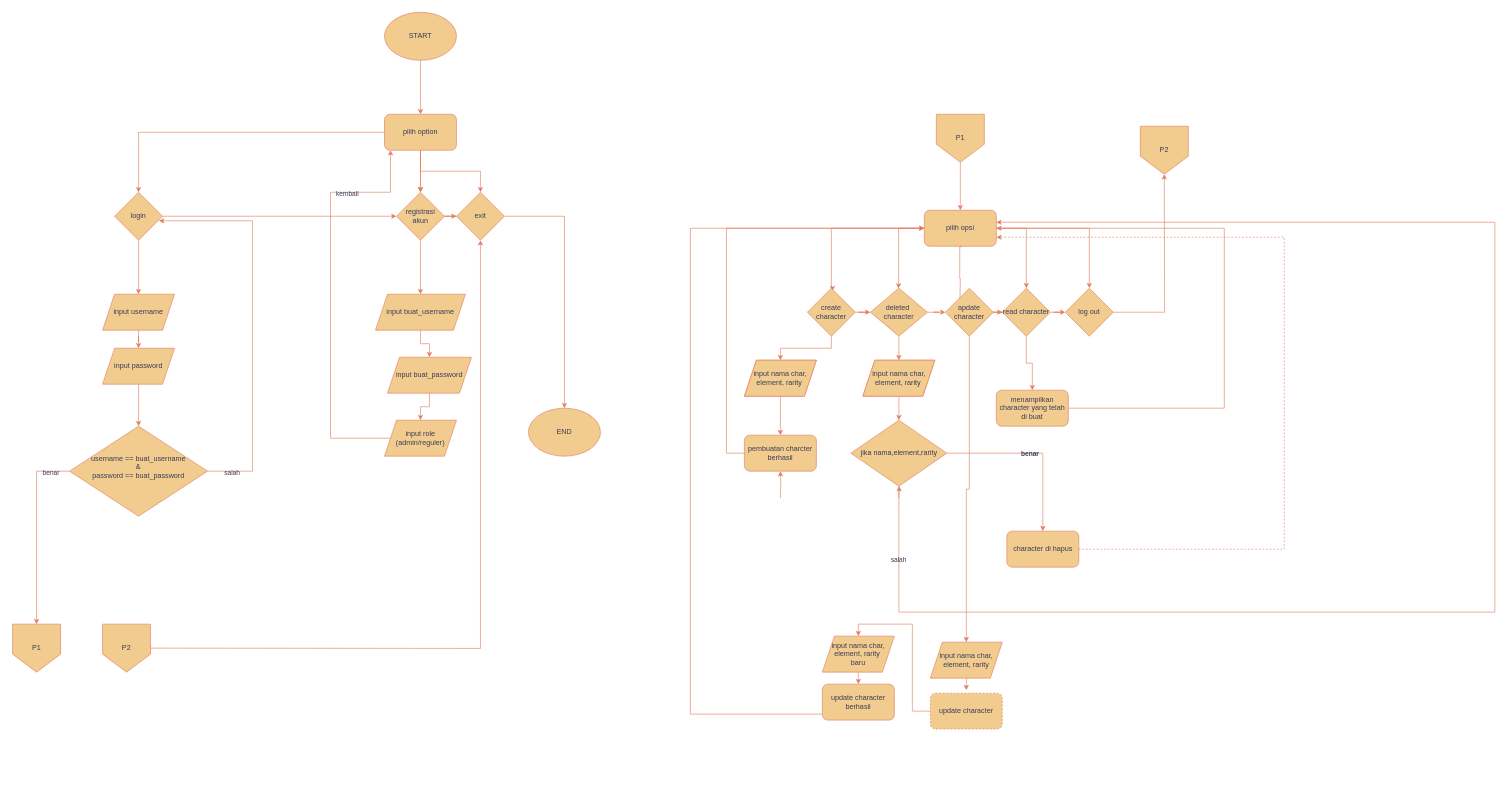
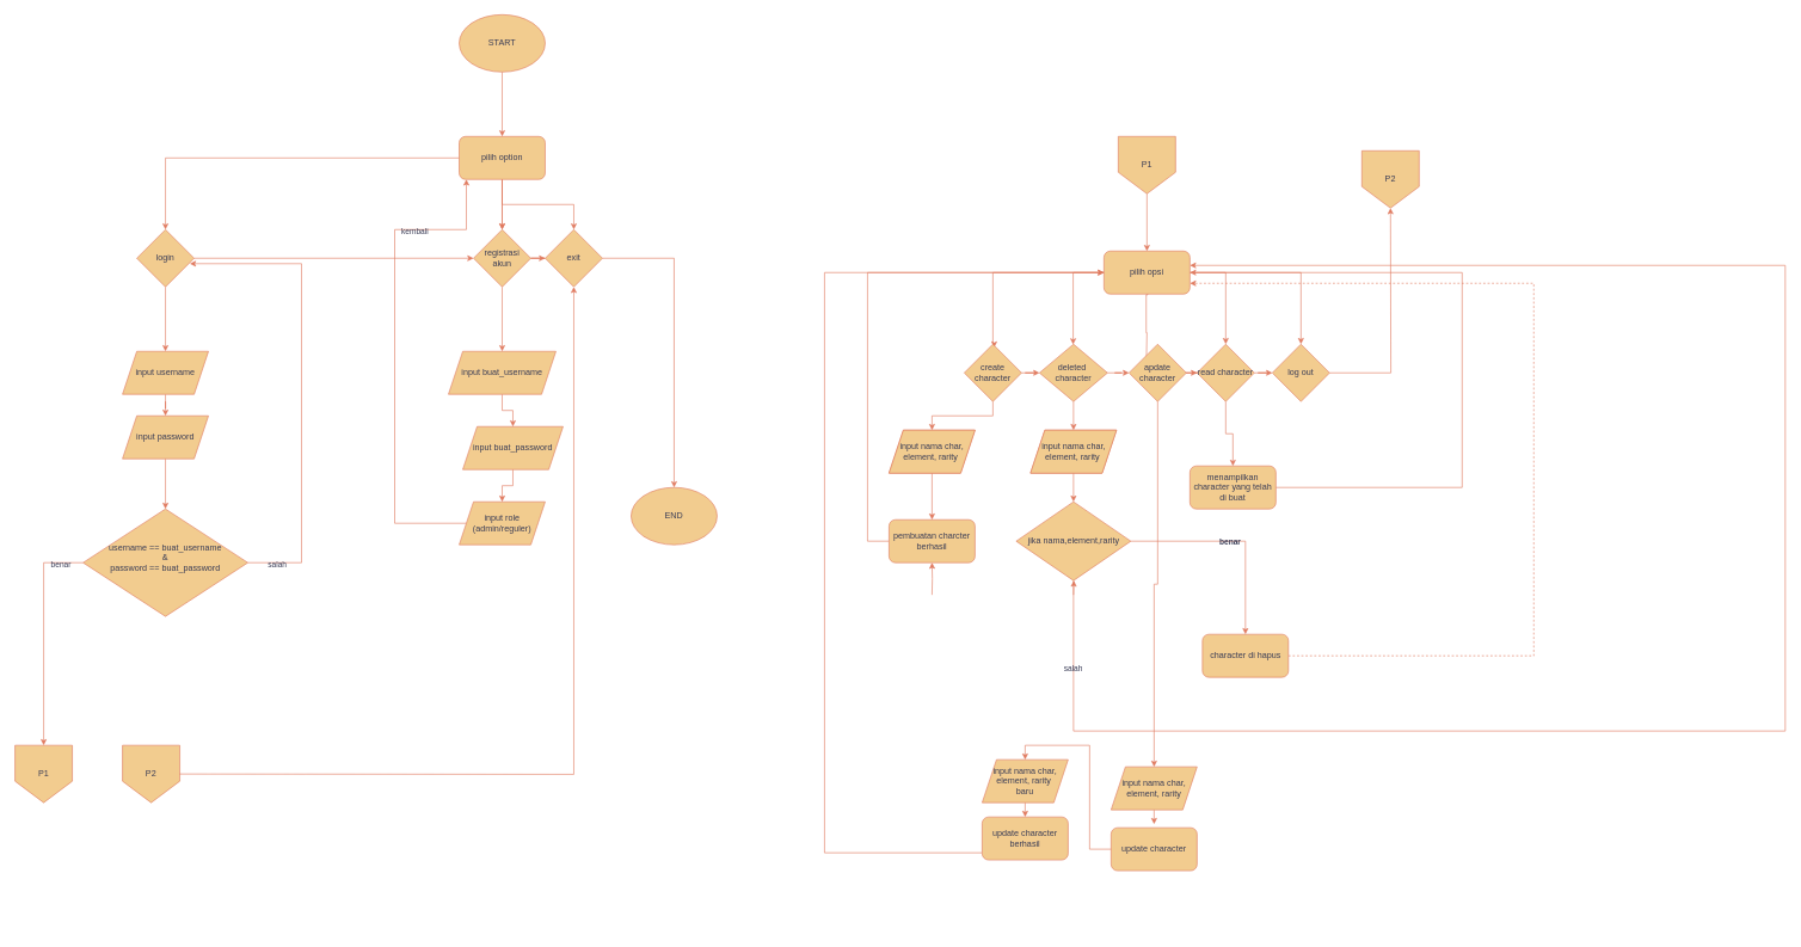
- <mxCell id="73" value="update character" style="rounded=1;whiteSpace=wrap;html=1;labelBackgroundColor=none;fillColor=#F2CC8F;strokeColor=#E07A5F;fontColor=#393C56;dashed=1;" parent="70" vertex="1"><mxGeometry y="85" width="120" height="60" as="geometry" /></mxCell>
+ <mxCell id="73" value="update character" style="rounded=1;whiteSpace=wrap;html=1;labelBackgroundColor=none;fillColor=#F2CC8F;strokeColor=#E07A5F;fontColor=#393C56;" parent="70" vertex="1"><mxGeometry y="85" width="120" height="60" as="geometry" /></mxCell>
